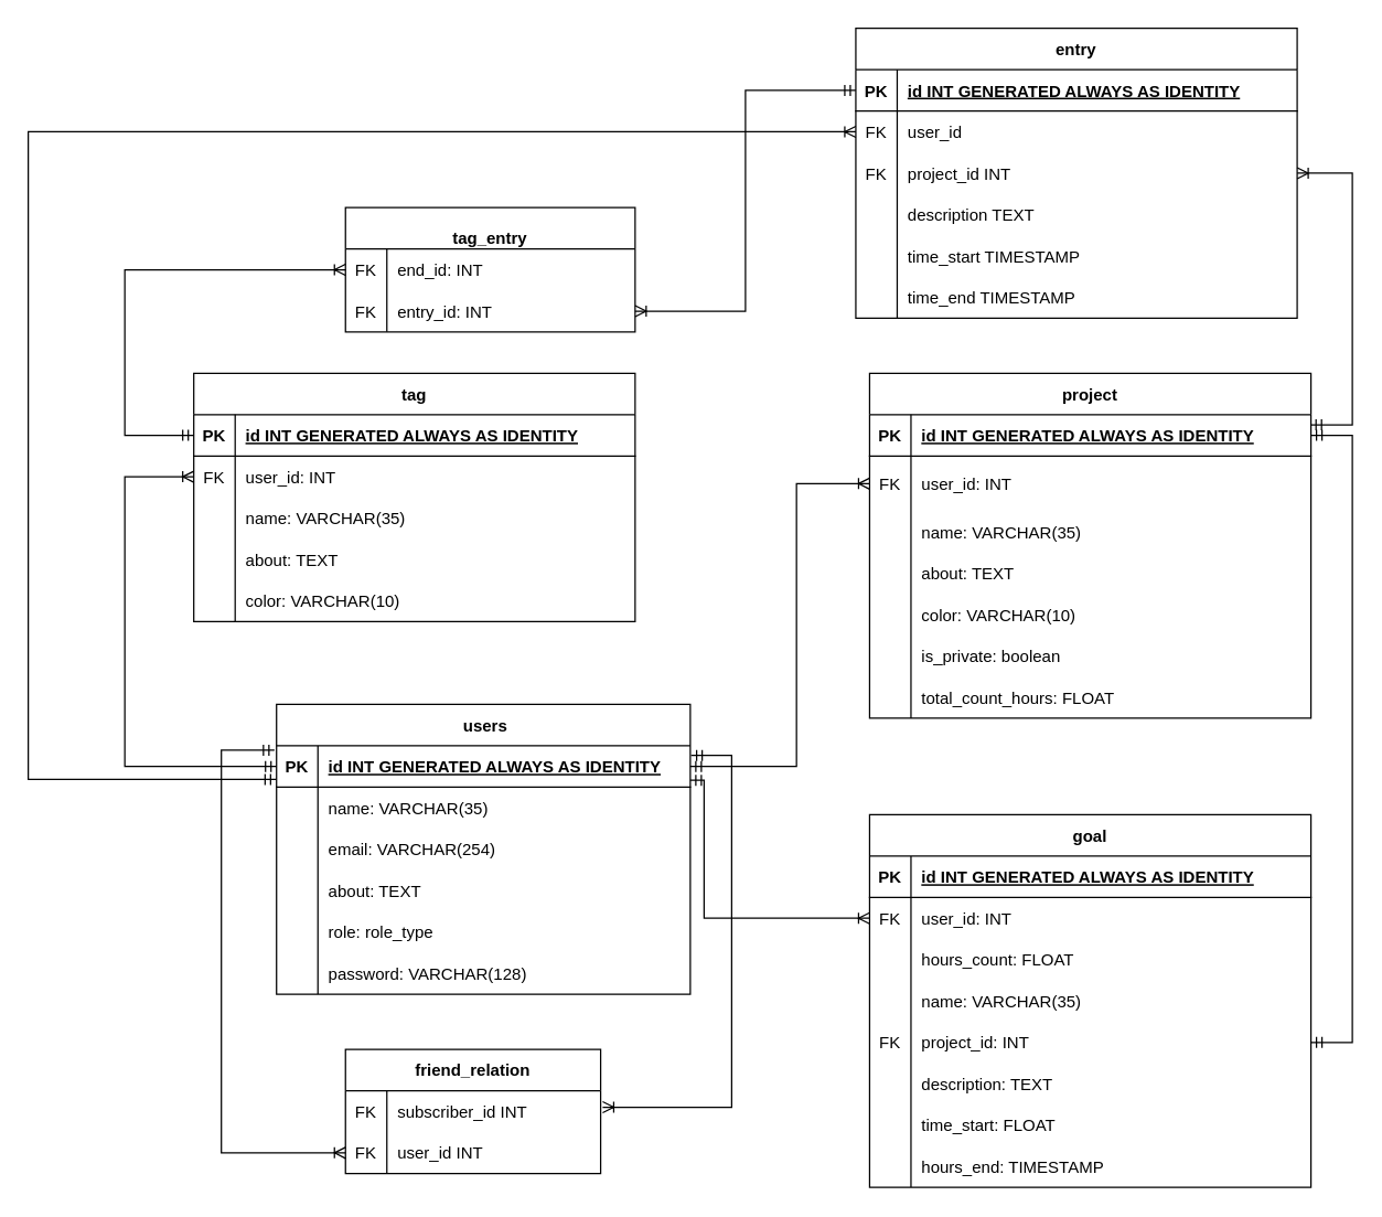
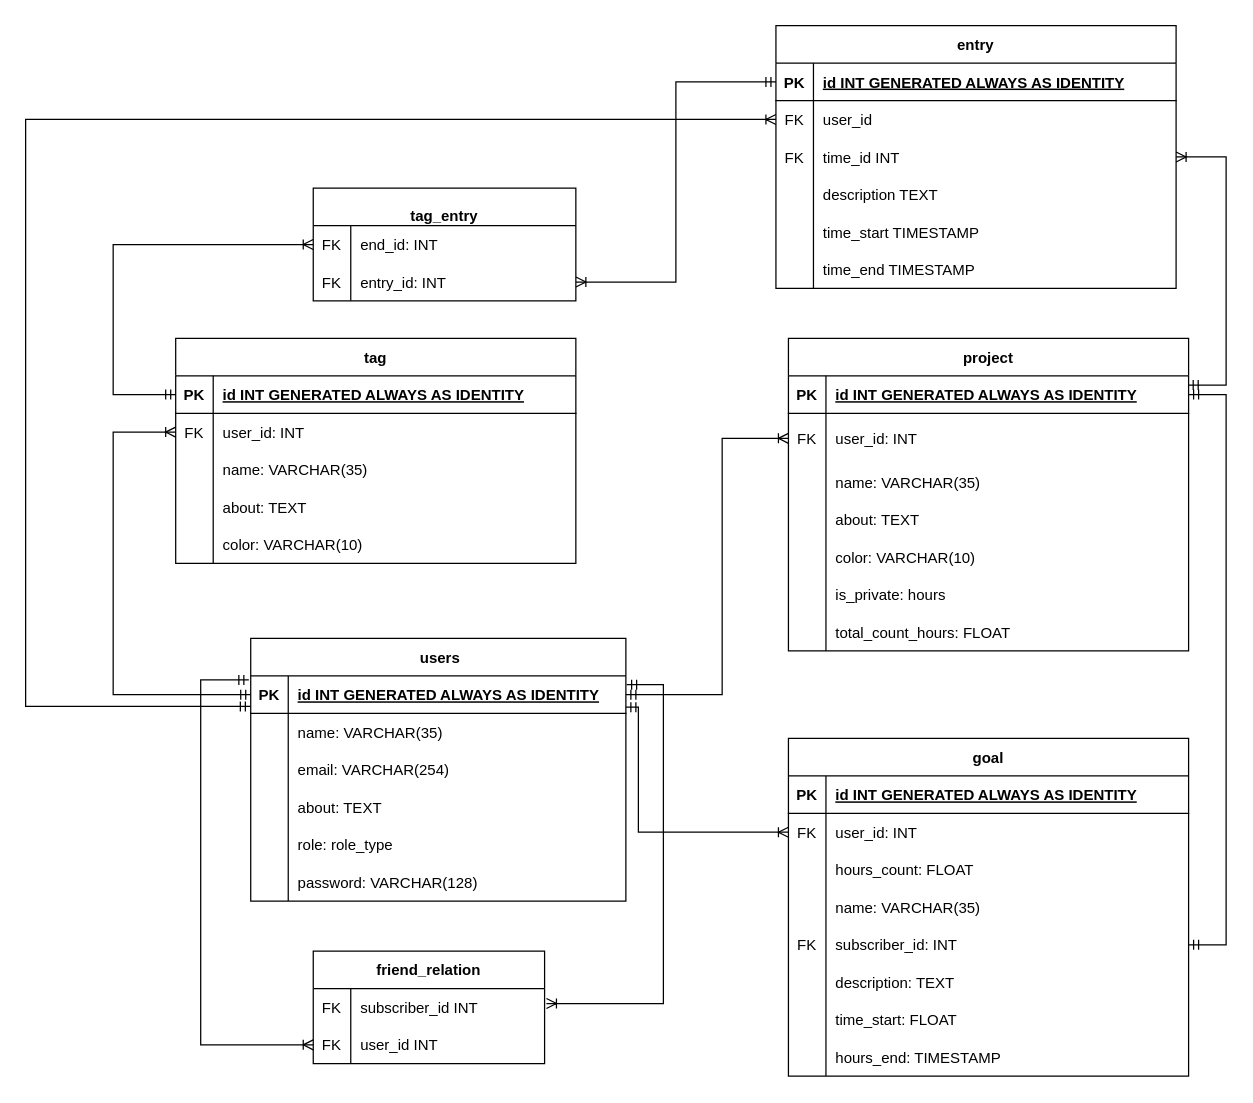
- <mxCell id="93" value="project_id INT" style="shape=partialRectangle;overflow=hidden;connectable=0;fillColor=none;align=left;strokeColor=inherit;top=0;left=0;bottom=0;right=0;spacingLeft=6;" vertex="1" parent="91"><mxGeometry x="30" width="290" height="30" as="geometry"><mxRectangle width="290" height="30" as="alternateBounds" /></mxGeometry></mxCell>
+ <mxCell id="93" value="time_id INT" style="shape=partialRectangle;overflow=hidden;connectable=0;fillColor=none;align=left;strokeColor=inherit;top=0;left=0;bottom=0;right=0;spacingLeft=6;" vertex="1" parent="91"><mxGeometry x="30" width="290" height="30" as="geometry"><mxRectangle width="290" height="30" as="alternateBounds" /></mxGeometry></mxCell>
- <mxCell id="55" value="is_private: boolean" style="shape=partialRectangle;overflow=hidden;connectable=0;fillColor=none;align=left;strokeColor=inherit;top=0;left=0;bottom=0;right=0;spacingLeft=6;" vertex="1" parent="53"><mxGeometry x="30" width="290" height="30" as="geometry"><mxRectangle width="290" height="30" as="alternateBounds" /></mxGeometry></mxCell>
+ <mxCell id="55" value="is_private: hours" style="shape=partialRectangle;overflow=hidden;connectable=0;fillColor=none;align=left;strokeColor=inherit;top=0;left=0;bottom=0;right=0;spacingLeft=6;" vertex="1" parent="53"><mxGeometry x="30" width="290" height="30" as="geometry"><mxRectangle width="290" height="30" as="alternateBounds" /></mxGeometry></mxCell>
- <mxCell id="74" value="project_id: INT" style="shape=partialRectangle;overflow=hidden;connectable=0;fillColor=none;align=left;strokeColor=inherit;top=0;left=0;bottom=0;right=0;spacingLeft=6;" vertex="1" parent="72"><mxGeometry x="30" width="290" height="30" as="geometry"><mxRectangle width="290" height="30" as="alternateBounds" /></mxGeometry></mxCell>
+ <mxCell id="74" value="subscriber_id: INT" style="shape=partialRectangle;overflow=hidden;connectable=0;fillColor=none;align=left;strokeColor=inherit;top=0;left=0;bottom=0;right=0;spacingLeft=6;" vertex="1" parent="72"><mxGeometry x="30" width="290" height="30" as="geometry"><mxRectangle width="290" height="30" as="alternateBounds" /></mxGeometry></mxCell>
